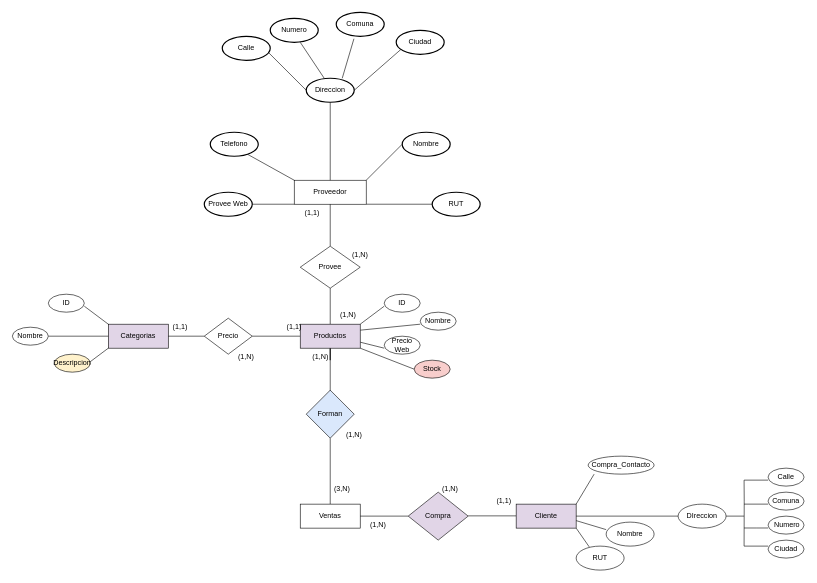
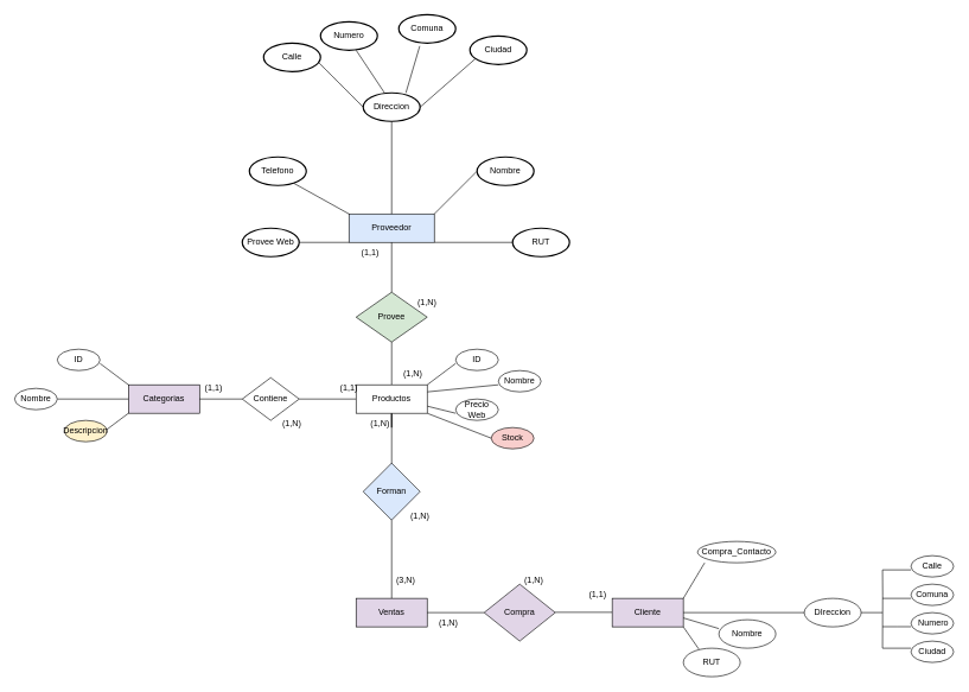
- <mxCell id="2" value="Proveedor" style="rounded=0;whiteSpace=wrap;html=1;" vertex="1" parent="1"><mxGeometry x="490" y="300" width="120" height="40" as="geometry" /></mxCell>
+ <mxCell id="2" value="Proveedor" style="rounded=0;whiteSpace=wrap;html=1;fillColor=#dae8fc;" vertex="1" parent="1"><mxGeometry x="490" y="300" width="120" height="40" as="geometry" /></mxCell>
- <mxCell id="22" value="Provee" style="rhombus;whiteSpace=wrap;html=1;" vertex="1" parent="1"><mxGeometry x="500" y="410" width="100" height="70" as="geometry" /></mxCell>
+ <mxCell id="22" value="Provee" style="rhombus;whiteSpace=wrap;html=1;fillColor=#d5e8d4;" vertex="1" parent="1"><mxGeometry x="500" y="410" width="100" height="70" as="geometry" /></mxCell>
- <mxCell id="25" value="Precio" style="rhombus;whiteSpace=wrap;html=1;" vertex="1" parent="1"><mxGeometry x="340" y="530" width="80" height="60" as="geometry" /></mxCell>
+ <mxCell id="25" value="Contiene" style="rhombus;whiteSpace=wrap;html=1;" vertex="1" parent="1"><mxGeometry x="340" y="530" width="80" height="60" as="geometry" /></mxCell>
- <mxCell id="37" value="Productos" style="rounded=0;whiteSpace=wrap;html=1;fillColor=#e1d5e7;" vertex="1" parent="1"><mxGeometry x="500" y="540" width="100" height="40" as="geometry" /></mxCell>
+ <mxCell id="37" value="Productos" style="rounded=0;whiteSpace=wrap;html=1;" vertex="1" parent="1"><mxGeometry x="500" y="540" width="100" height="40" as="geometry" /></mxCell>
- <mxCell id="50" value="Ventas" style="rounded=0;whiteSpace=wrap;html=1;" vertex="1" parent="1"><mxGeometry x="500" y="840" width="100" height="40" as="geometry" /></mxCell>
+ <mxCell id="50" value="Ventas" style="rounded=0;whiteSpace=wrap;html=1;fillColor=#e1d5e7;" vertex="1" parent="1"><mxGeometry x="500" y="840" width="100" height="40" as="geometry" /></mxCell>
